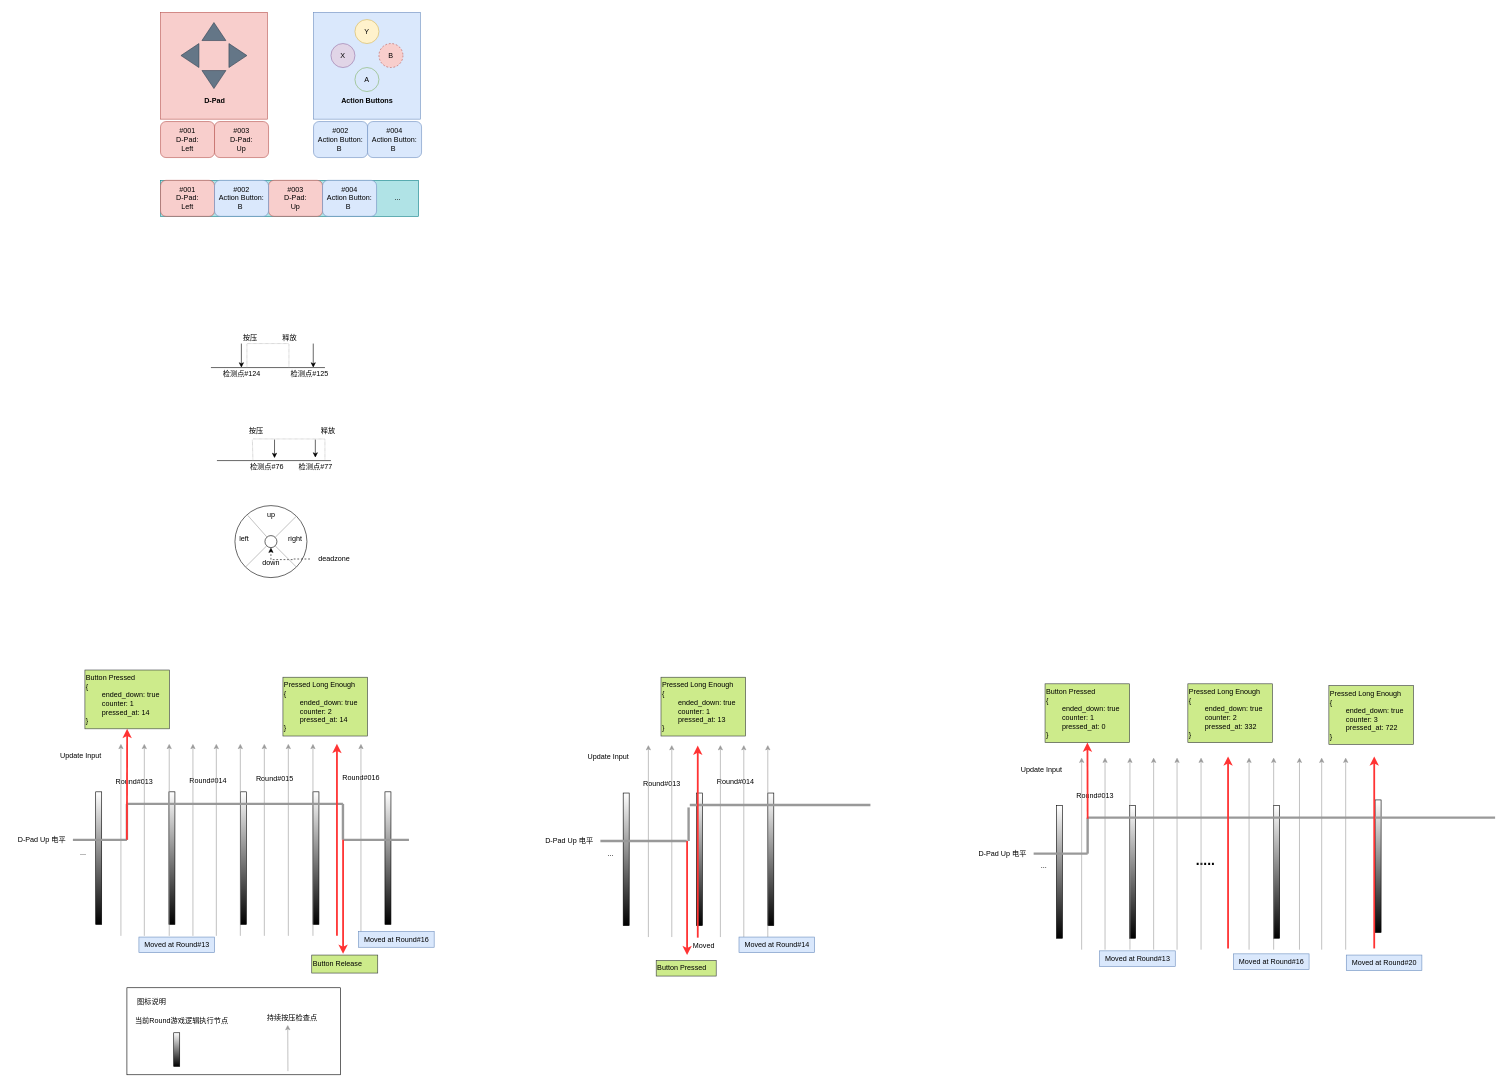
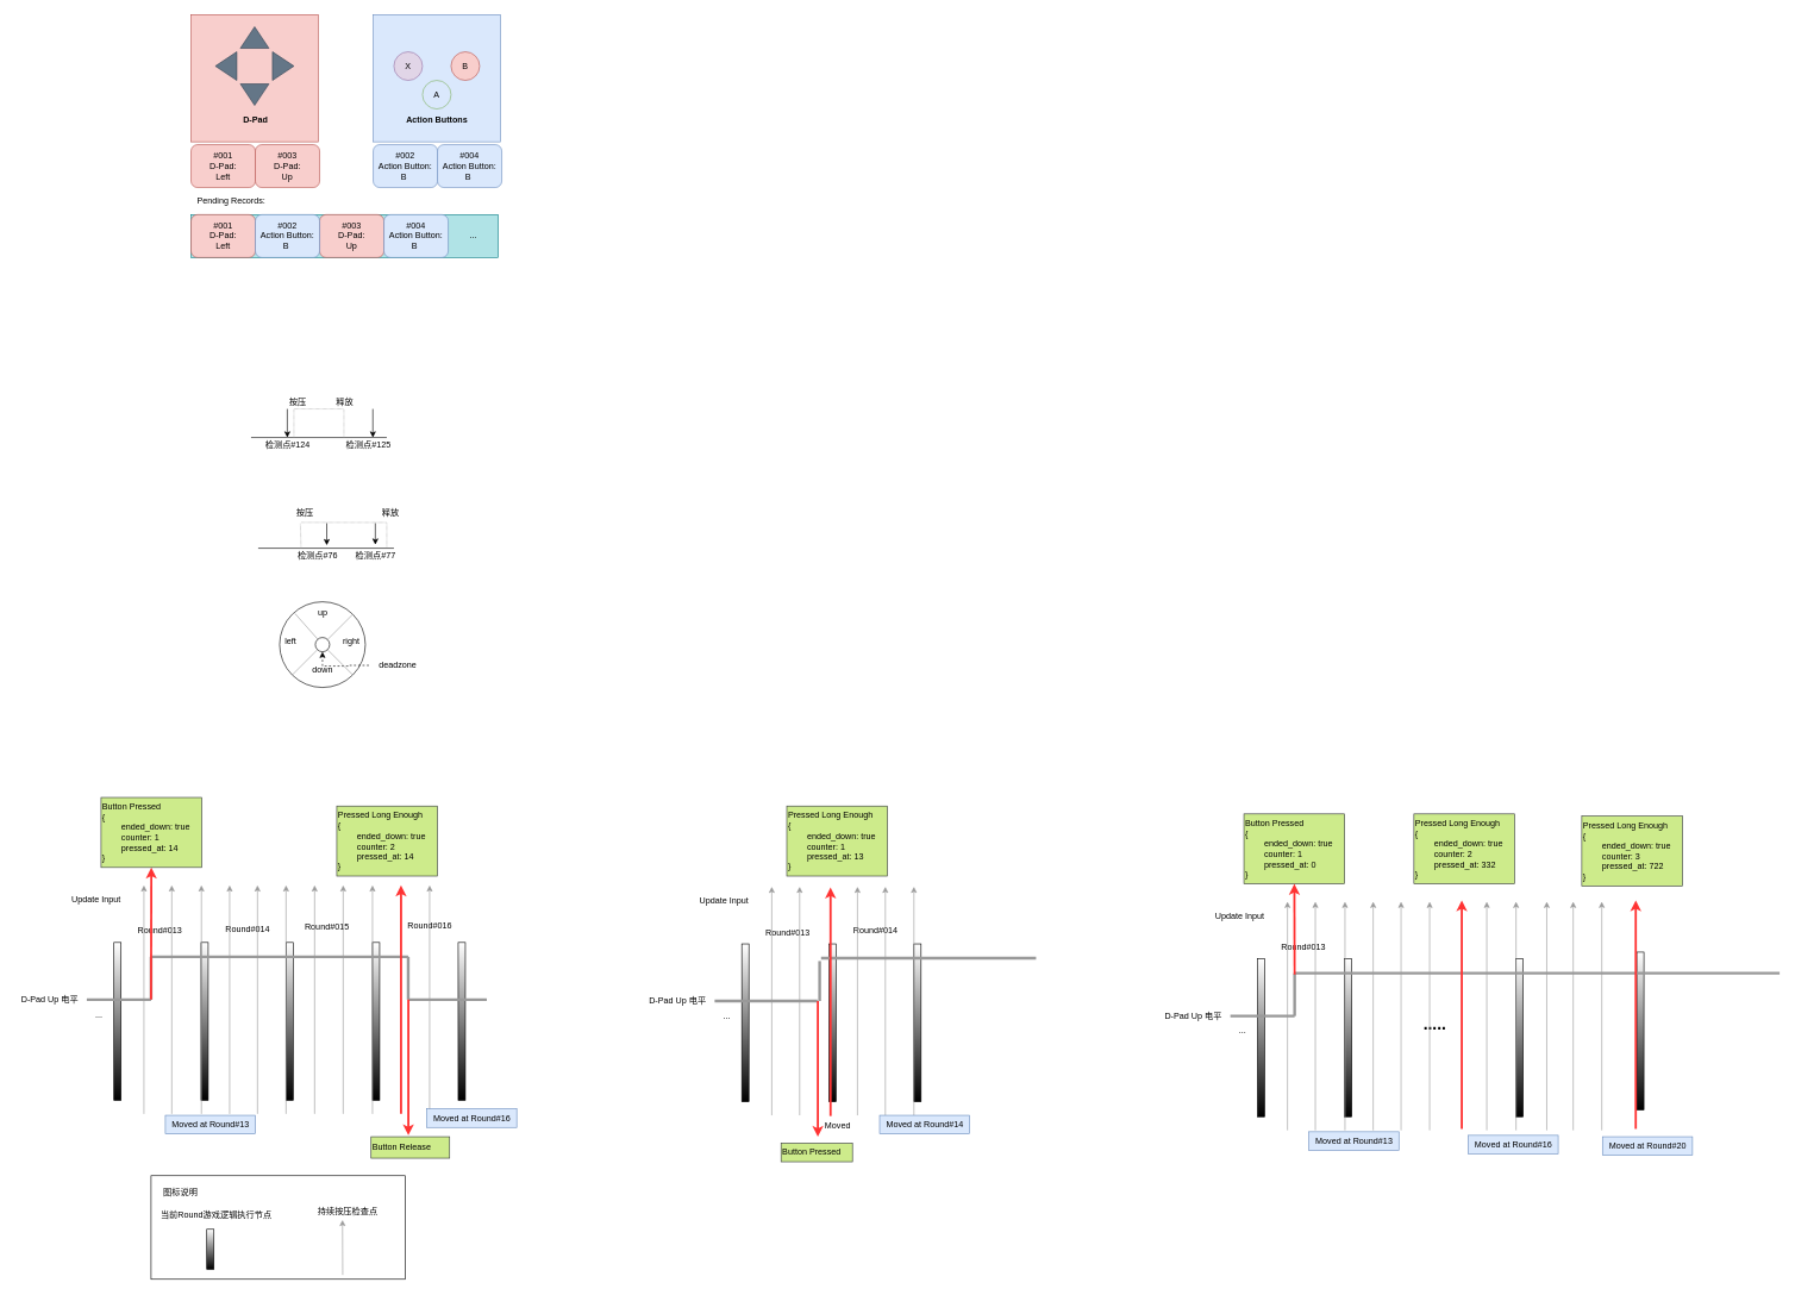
- <mxCell id="16" value="Y" style="ellipse;whiteSpace=wrap;html=1;aspect=fixed;fillColor=#fff2cc;strokeColor=#d6b656;" vertex="1" parent="1"><mxGeometry x="591" y="32" width="40" height="40" as="geometry" /></mxCell>
- <mxCell id="18" value="B" style="ellipse;whiteSpace=wrap;html=1;aspect=fixed;fillColor=#f8cecc;strokeColor=#b85450;dashed=1;" vertex="1" parent="1"><mxGeometry x="631" y="72" width="40" height="40" as="geometry" /></mxCell>
+ <mxCell id="18" value="B" style="ellipse;whiteSpace=wrap;html=1;aspect=fixed;fillColor=#f8cecc;strokeColor=#b85450;" vertex="1" parent="1"><mxGeometry x="631" y="72" width="40" height="40" as="geometry" /></mxCell>
+ <mxCell id="25" value="Pending Records:" style="text;html=1;align=center;verticalAlign=middle;resizable=0;points=[];autosize=1;strokeColor=none;fillColor=none;" vertex="1" parent="1"><mxGeometry x="266" y="268" width="113" height="26" as="geometry" /></mxCell>
